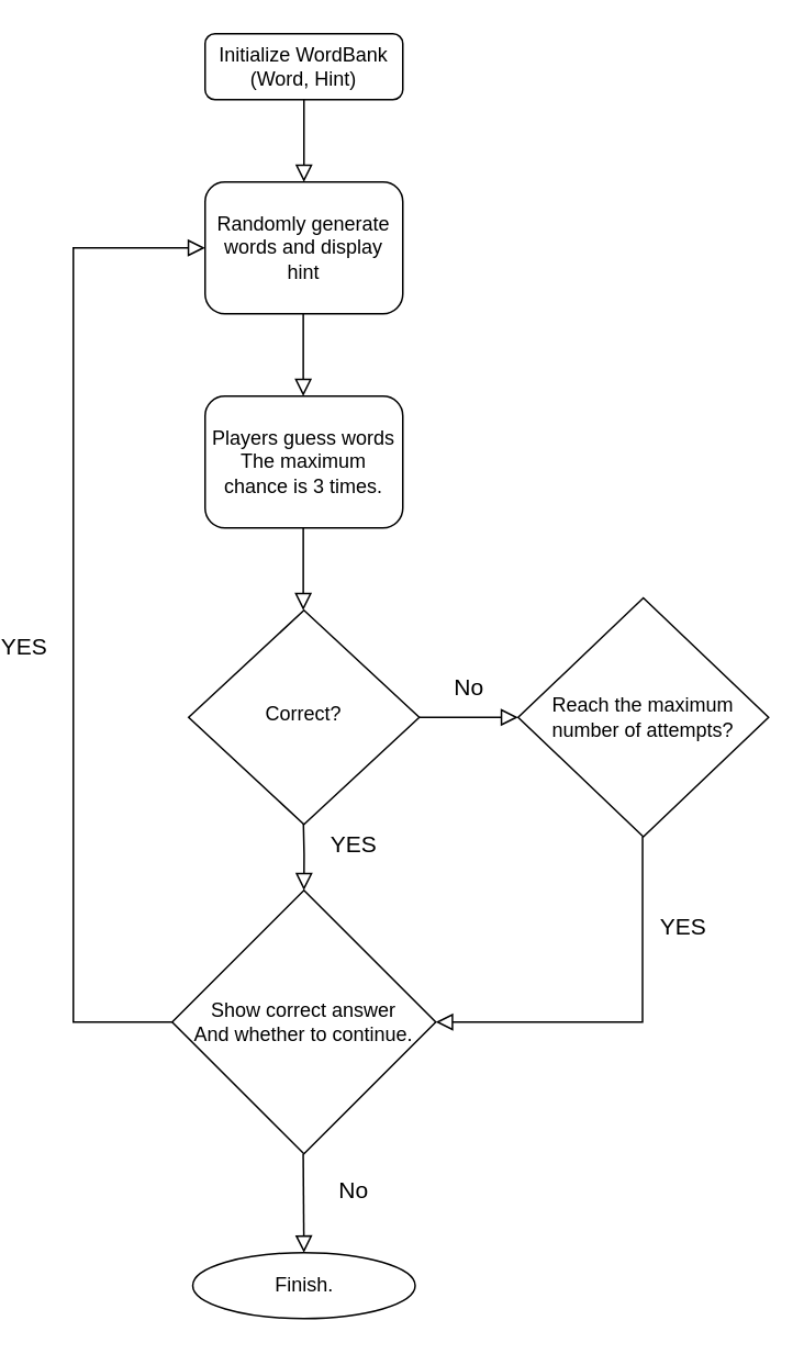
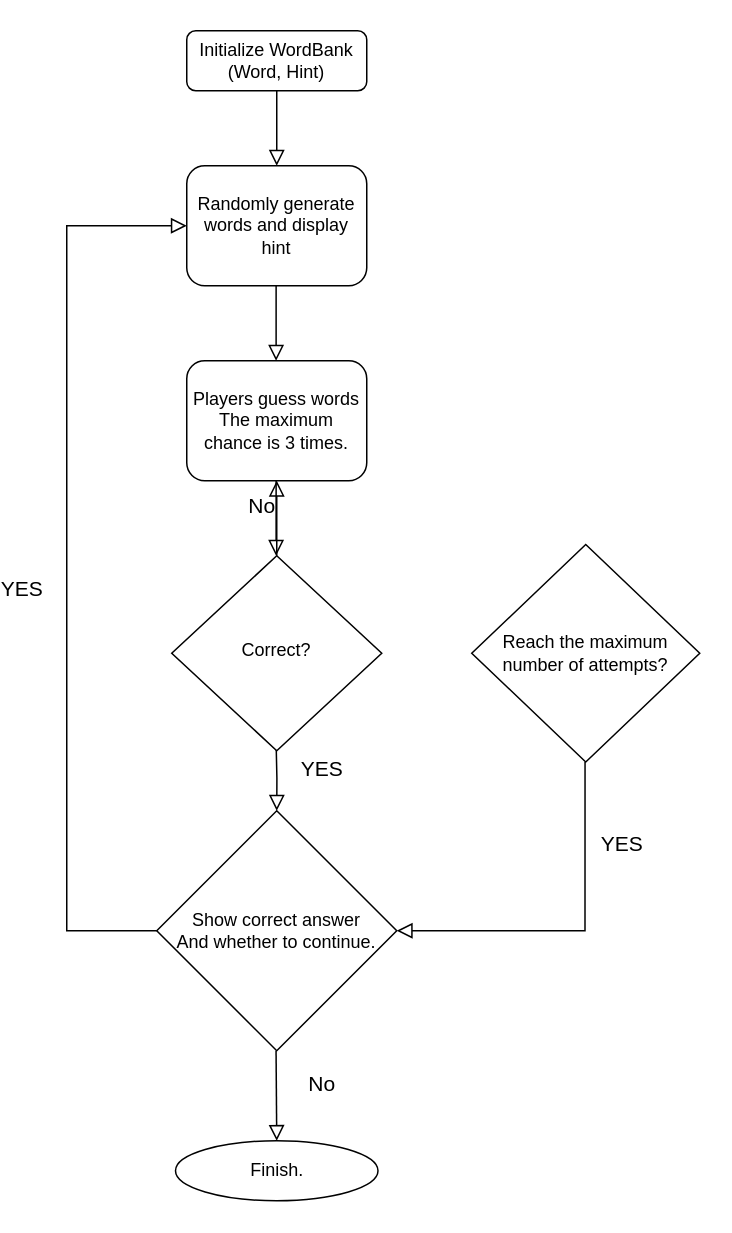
- <mxCell id="6" value="&lt;font style=&quot;font-size: 14px;&quot;&gt;No&lt;/font&gt;&lt;div style=&quot;font-size: 14px;&quot;&gt;&lt;br&gt;&lt;/div&gt;" style="edgeStyle=orthogonalEdgeStyle;rounded=0;html=1;jettySize=auto;orthogonalLoop=1;fontSize=11;endArrow=block;endFill=0;endSize=8;strokeWidth=1;shadow=0;labelBackgroundColor=none;entryX=0;entryY=0.5;entryDx=0;entryDy=0;" parent="1" source="7" target="15" edge="1"><mxGeometry y="10" relative="1" as="geometry"><mxPoint as="offset" /><mxPoint x="290" y="435" as="targetPoint" /></mxGeometry></mxCell>
+ <mxCell id="6" value="&lt;font style=&quot;font-size: 14px;&quot;&gt;No&lt;/font&gt;&lt;div style=&quot;font-size: 14px;&quot;&gt;&lt;br&gt;&lt;/div&gt;" style="edgeStyle=orthogonalEdgeStyle;rounded=0;html=1;jettySize=auto;orthogonalLoop=1;fontSize=11;endArrow=block;endFill=0;endSize=8;strokeWidth=1;shadow=0;labelBackgroundColor=none;" parent="1" source="7" target="10" edge="1"><mxGeometry y="10" relative="1" as="geometry"><mxPoint as="offset" /><mxPoint x="290" y="435" as="targetPoint" /></mxGeometry></mxCell>
